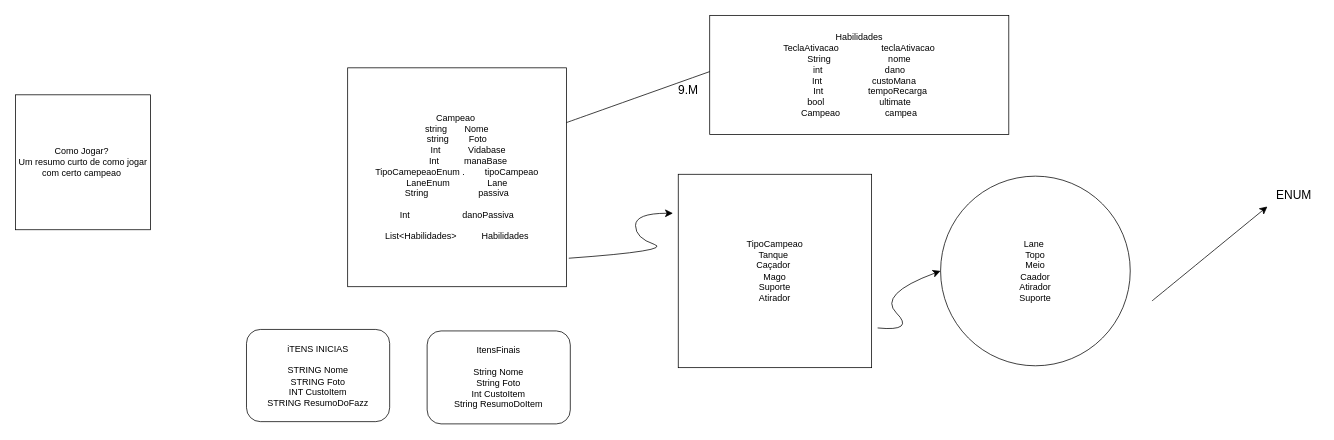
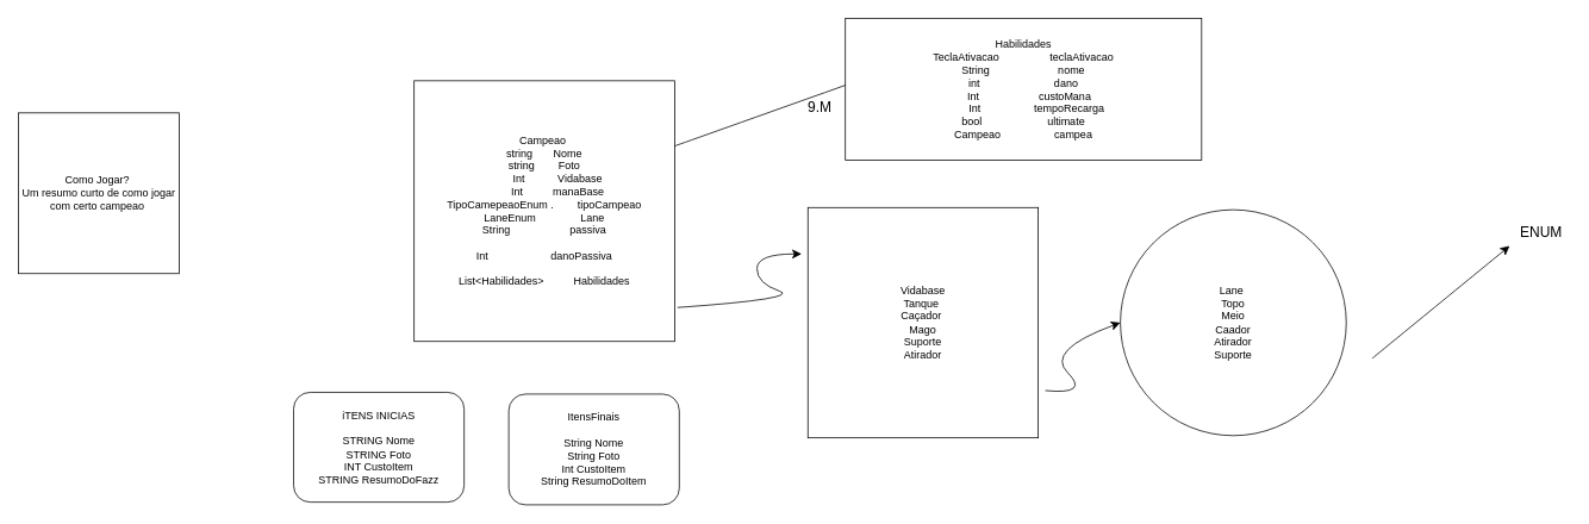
- <mxCell id="6" value="TipoCampeao&lt;div&gt;Tanque&amp;nbsp;&lt;/div&gt;&lt;div&gt;Caçador&amp;nbsp;&lt;/div&gt;&lt;div&gt;Mago&lt;/div&gt;&lt;div&gt;Suporte&lt;/div&gt;&lt;div&gt;Atirador&lt;/div&gt;" style="whiteSpace=wrap;html=1;aspect=fixed;" vertex="1" parent="1"><mxGeometry x="904" y="232" width="258" height="258" as="geometry" /></mxCell>
+ <mxCell id="6" value="Vidabase&lt;div&gt;Tanque&amp;nbsp;&lt;/div&gt;&lt;div&gt;Caçador&amp;nbsp;&lt;/div&gt;&lt;div&gt;Mago&lt;/div&gt;&lt;div&gt;Suporte&lt;/div&gt;&lt;div&gt;Atirador&lt;/div&gt;" style="whiteSpace=wrap;html=1;aspect=fixed;" vertex="1" parent="1"><mxGeometry x="904" y="232" width="258" height="258" as="geometry" /></mxCell>
